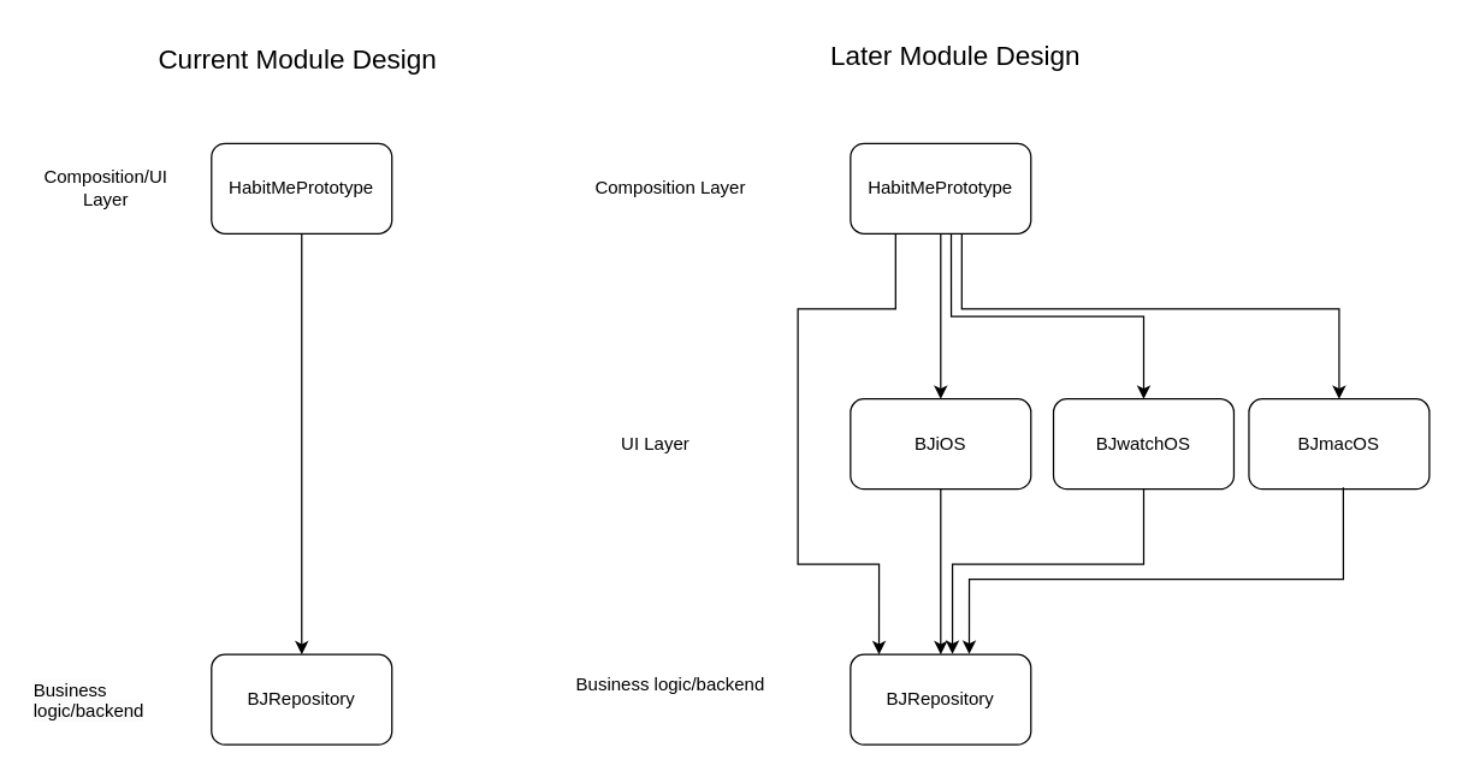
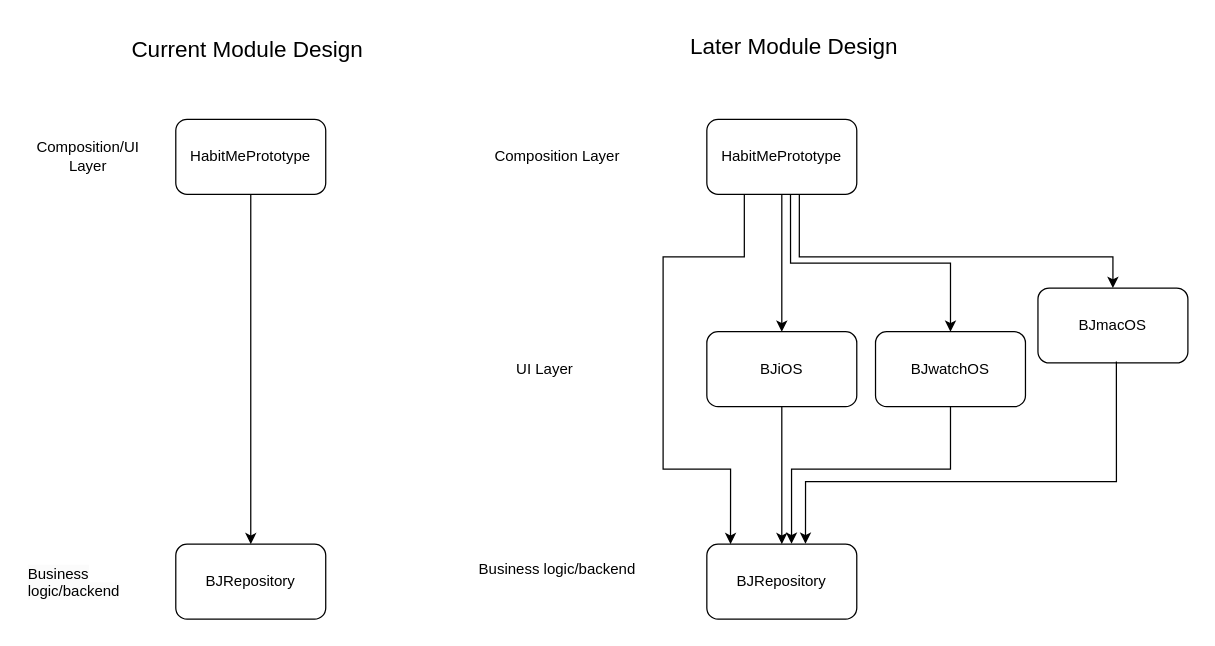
- <mxCell id="15" value="BJmacOS" style="whiteSpace=wrap;html=1;rounded=1;" vertex="1" parent="1"><mxGeometry x="830" y="265" width="120" height="60" as="geometry" /></mxCell>
+ <mxCell id="15" value="BJmacOS" style="whiteSpace=wrap;html=1;rounded=1;" vertex="1" parent="1"><mxGeometry x="830" y="230" width="120" height="60" as="geometry" /></mxCell>
